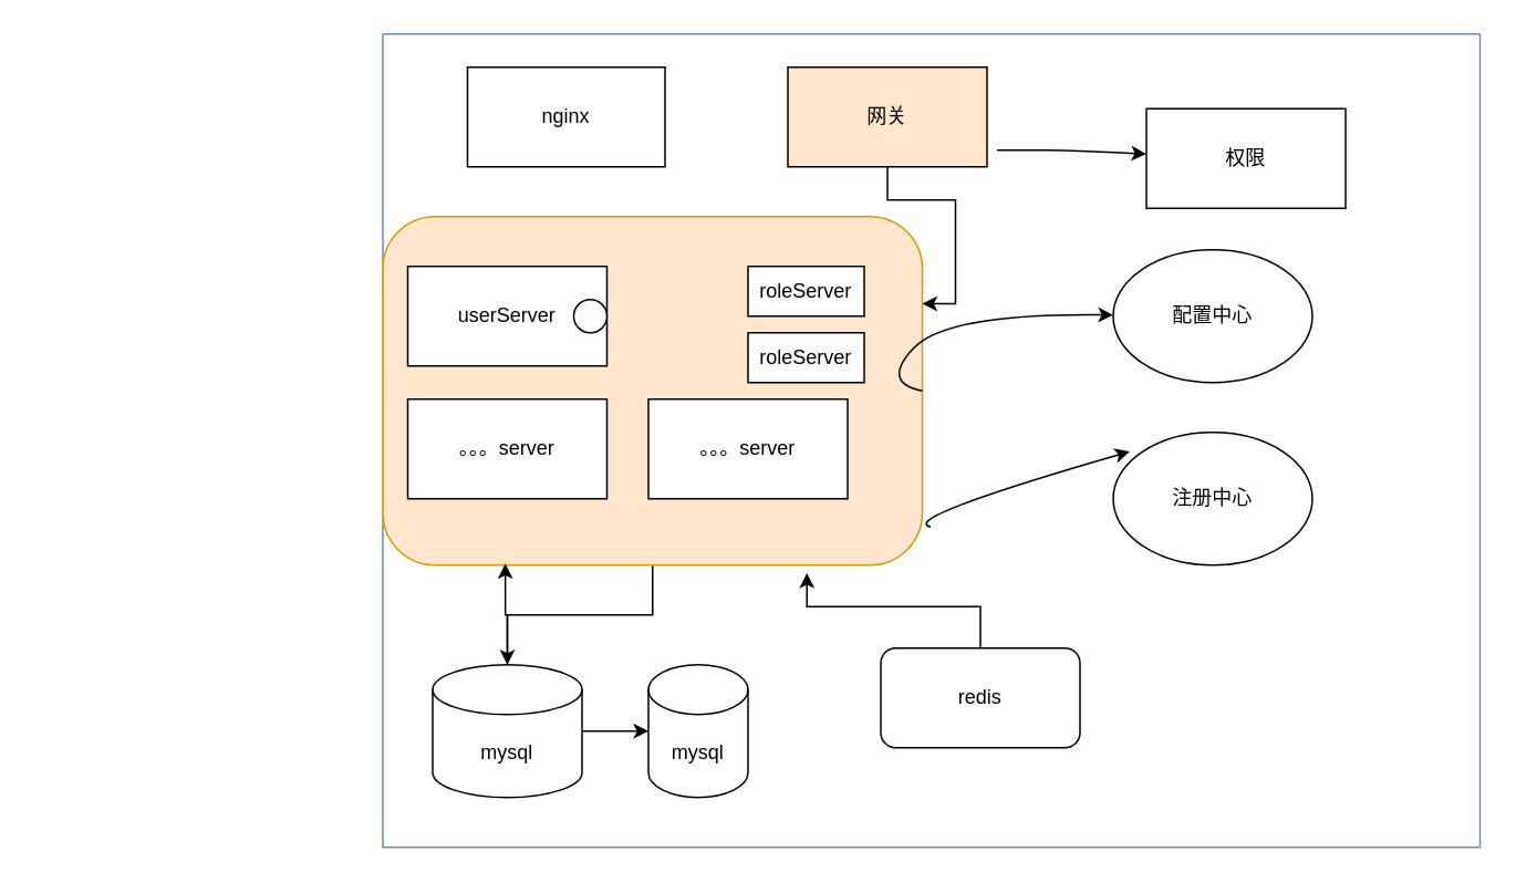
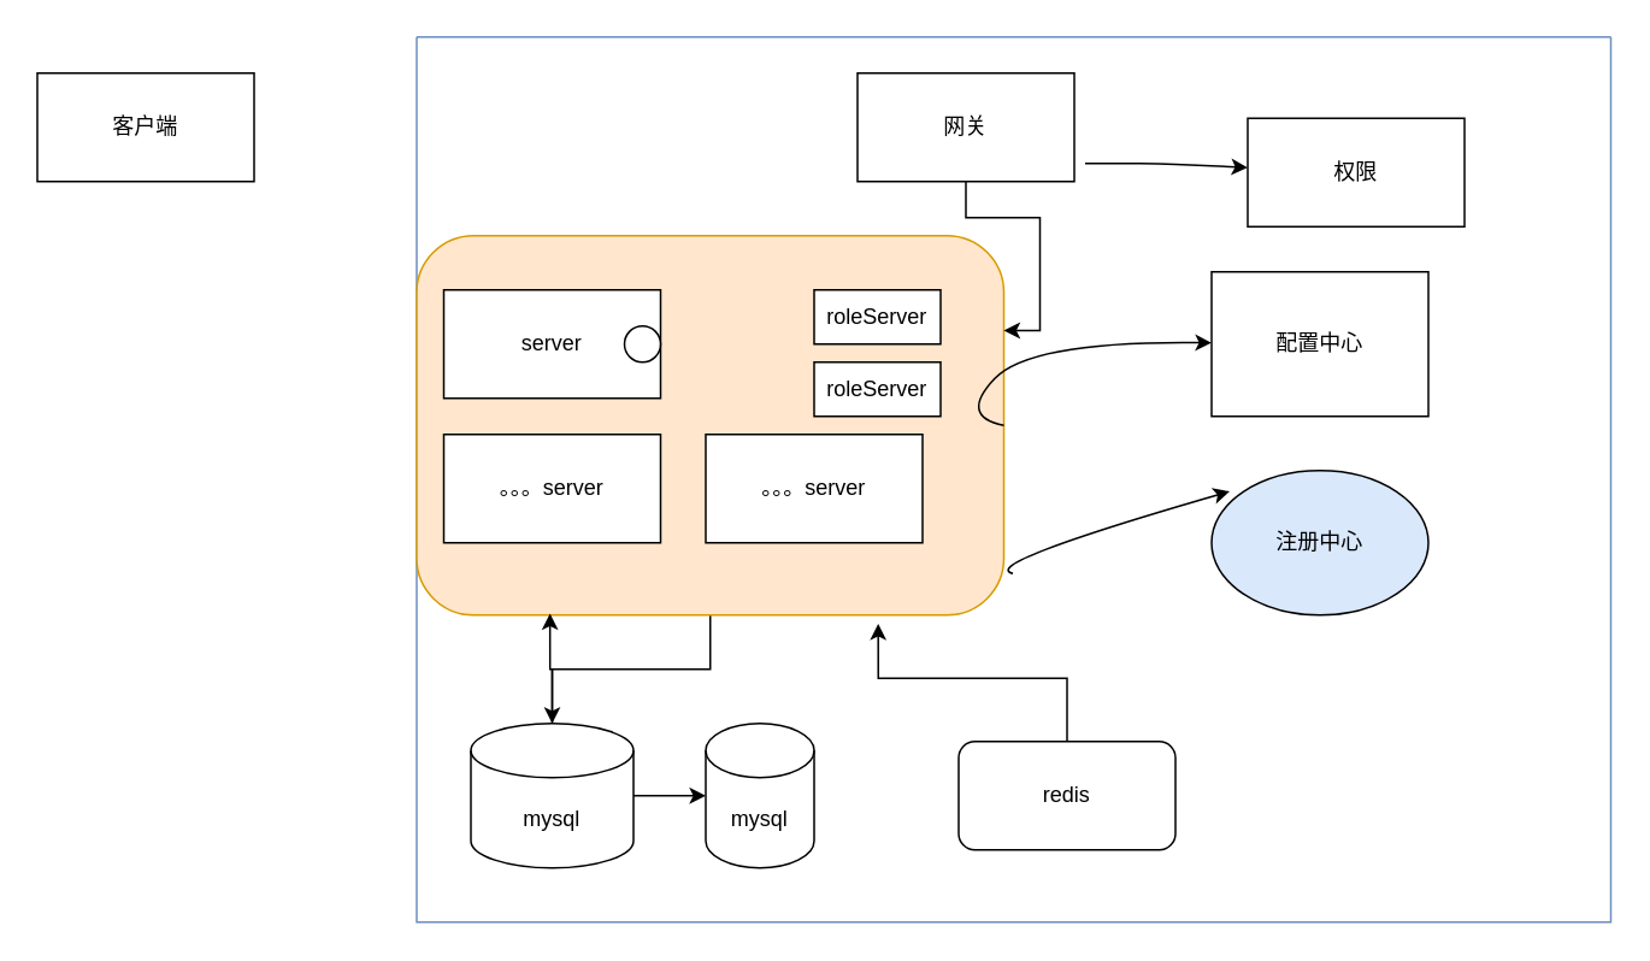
+ <mxCell id="2" value="客户端" style="rounded=0;whiteSpace=wrap;html=1;" parent="1" vertex="1"><mxGeometry y="40" width="120" height="60" as="geometry" x="20" /></mxCell>
- <mxCell id="6" value="nginx" style="rounded=0;whiteSpace=wrap;html=1;" parent="3" vertex="1"><mxGeometry x="51" y="20" width="119" height="60" as="geometry" /></mxCell>
- <mxCell id="18" value="网关" style="rounded=0;whiteSpace=wrap;html=1;fillColor=#ffe6cc;" parent="3" vertex="1"><mxGeometry x="244" y="20" width="120" height="60" as="geometry" /></mxCell>
+ <mxCell id="18" value="网关" style="rounded=0;whiteSpace=wrap;html=1;" parent="3" vertex="1"><mxGeometry x="244" y="20" width="120" height="60" as="geometry" /></mxCell>
- <mxCell id="14" value="userServer" style="rounded=0;whiteSpace=wrap;html=1;" parent="3" vertex="1"><mxGeometry x="15" y="140" width="120" height="60" as="geometry" /></mxCell>
+ <mxCell id="14" value="server" style="rounded=0;whiteSpace=wrap;html=1;" parent="3" vertex="1"><mxGeometry x="15" y="140" width="120" height="60" as="geometry" /></mxCell>
- <mxCell id="20" value="配置中心" style="ellipse;whiteSpace=wrap;html=1;" parent="3" vertex="1"><mxGeometry x="440" y="130" width="120" height="80" as="geometry" /></mxCell>
+ <mxCell id="20" value="配置中心" style="whiteSpace=wrap;html=1;rounded=0;" parent="3" vertex="1"><mxGeometry x="440" y="130" width="120" height="80" as="geometry" /></mxCell>
- <mxCell id="13" value="注册中心" style="ellipse;whiteSpace=wrap;html=1;" parent="3" vertex="1"><mxGeometry x="440" y="240" width="120" height="80" as="geometry" /></mxCell>
+ <mxCell id="13" value="注册中心" style="ellipse;whiteSpace=wrap;html=1;fillColor=#dae8fc;" parent="3" vertex="1"><mxGeometry x="440" y="240" width="120" height="80" as="geometry" /></mxCell>
- <mxCell id="12" value="redis" style="rounded=1;whiteSpace=wrap;html=1;" parent="3" vertex="1"><mxGeometry x="300" y="370" width="120" height="60" as="geometry" /></mxCell>
+ <mxCell id="12" value="redis" style="rounded=1;whiteSpace=wrap;html=1;" parent="3" vertex="1"><mxGeometry x="300" y="390" width="120" height="60" as="geometry" /></mxCell>
